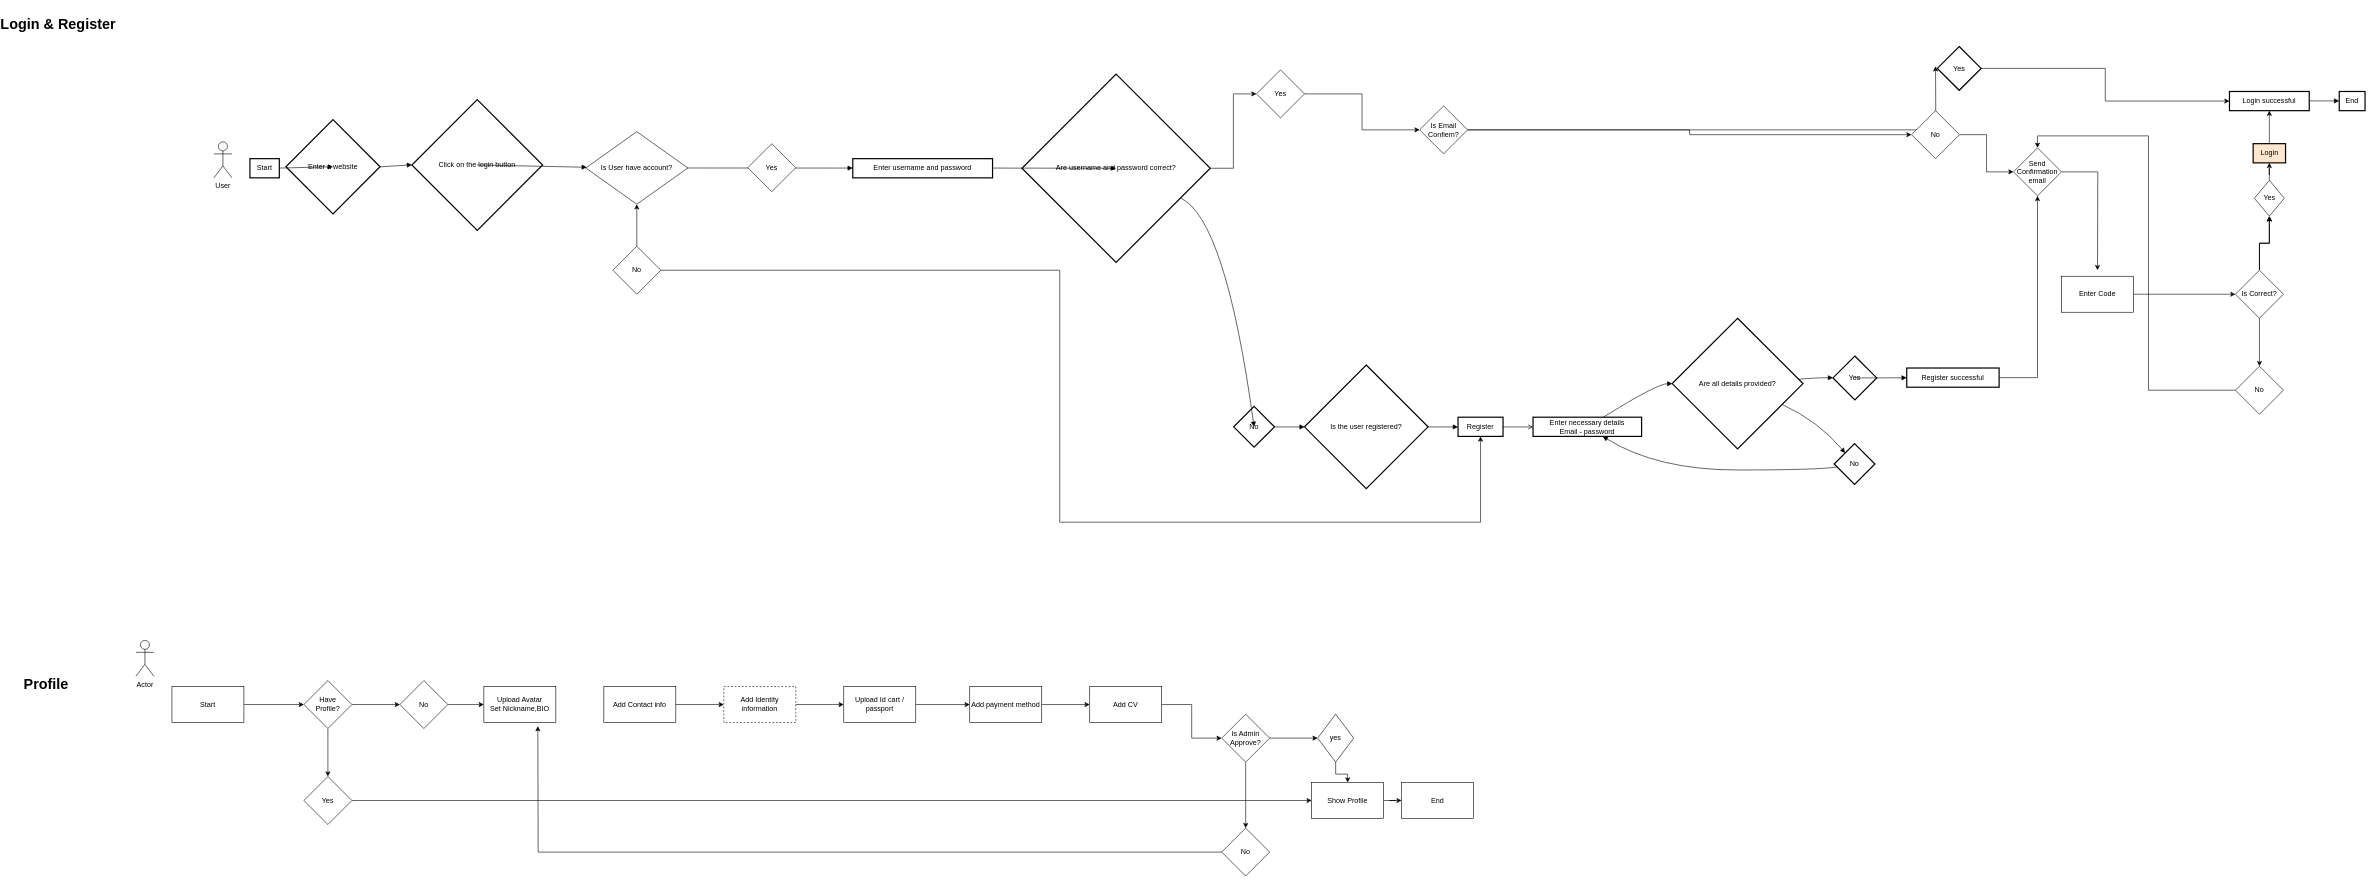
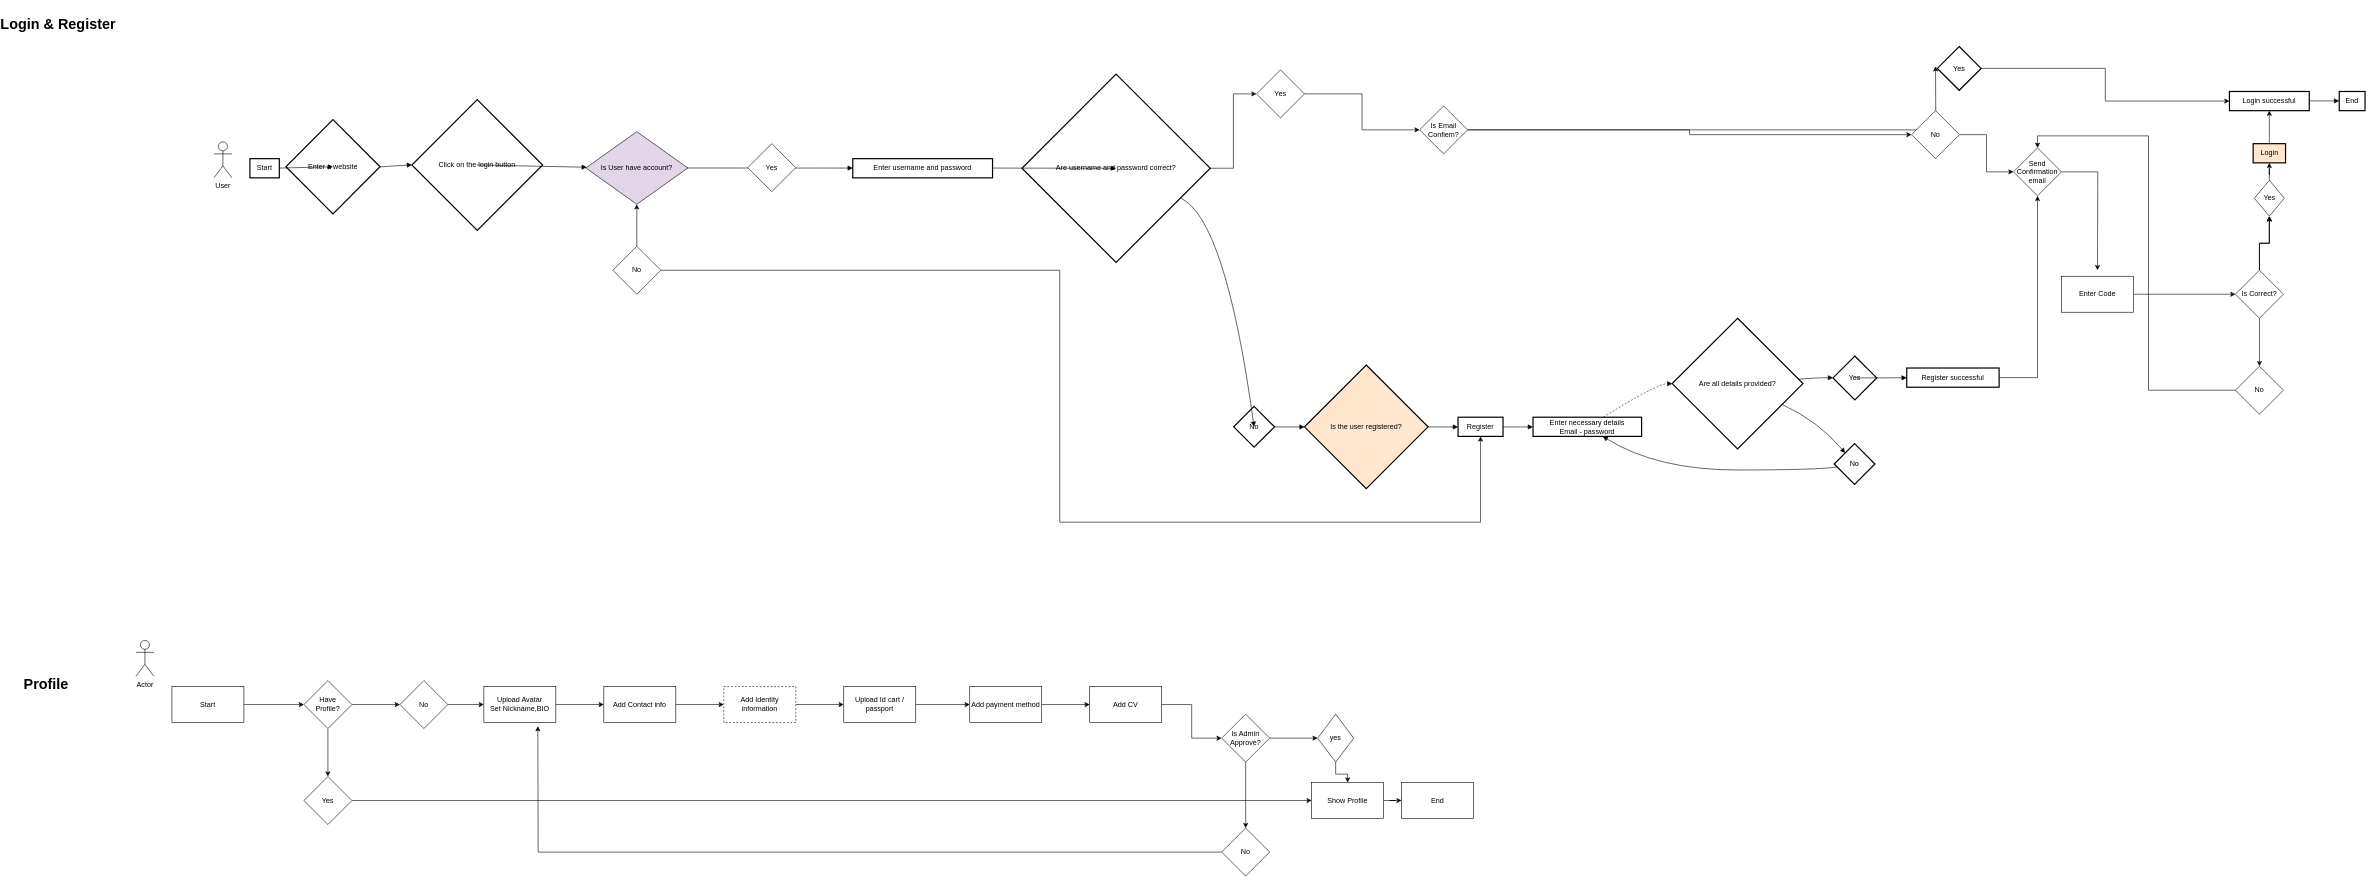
- <mxCell id="38" value="Is User have account?" style="rhombus;whiteSpace=wrap;html=1;" vertex="1" parent="1"><mxGeometry x="970" y="219" width="170" height="121" as="geometry" /></mxCell>
+ <mxCell id="38" value="Is User have account?" style="rhombus;whiteSpace=wrap;html=1;fillColor=#e1d5e7;" vertex="1" parent="1"><mxGeometry x="970" y="219" width="170" height="121" as="geometry" /></mxCell>
- <mxCell id="32" value="" style="curved=1;startArrow=none;endArrow=block;exitX=0.645;exitY=0.008;entryX=-0.001;entryY=0.501;" parent="1" source="15" target="16" edge="1"><mxGeometry relative="1" as="geometry"><Array as="points"><mxPoint x="2756" y="639" /></Array></mxGeometry></mxCell>
+ <mxCell id="32" value="" style="curved=1;startArrow=none;endArrow=block;exitX=0.645;exitY=0.008;entryX=-0.001;entryY=0.501;dashed=1;" parent="1" source="15" target="16" edge="1"><mxGeometry relative="1" as="geometry"><Array as="points"><mxPoint x="2756" y="639" /></Array></mxGeometry></mxCell>
- <mxCell id="13" value="Is the user registered?" style="rhombus;strokeWidth=2;whiteSpace=wrap;" parent="1" vertex="1"><mxGeometry x="2168" y="608" width="206" height="206" as="geometry" /></mxCell>
+ <mxCell id="13" value="Is the user registered?" style="rhombus;strokeWidth=2;whiteSpace=wrap;fillColor=#ffe6cc;" parent="1" vertex="1"><mxGeometry x="2168" y="608" width="206" height="206" as="geometry" /></mxCell>
- <mxCell id="31" value="" style="curved=1;startArrow=none;endArrow=open;exitX=1.006;exitY=0.508;entryX=0.002;entryY=0.508;" parent="1" source="14" target="15" edge="1"><mxGeometry relative="1" as="geometry"><Array as="points" /></mxGeometry></mxCell>
+ <mxCell id="31" value="" style="curved=1;startArrow=none;endArrow=block;exitX=1.006;exitY=0.508;entryX=0.002;entryY=0.508;" parent="1" source="14" target="15" edge="1"><mxGeometry relative="1" as="geometry"><Array as="points" /></mxGeometry></mxCell>
+ <mxCell id="79" value="" style="edgeStyle=orthogonalEdgeStyle;rounded=0;orthogonalLoop=1;jettySize=auto;html=1;" edge="1" parent="1" source="80" target="82"><mxGeometry relative="1" as="geometry" /></mxCell>
